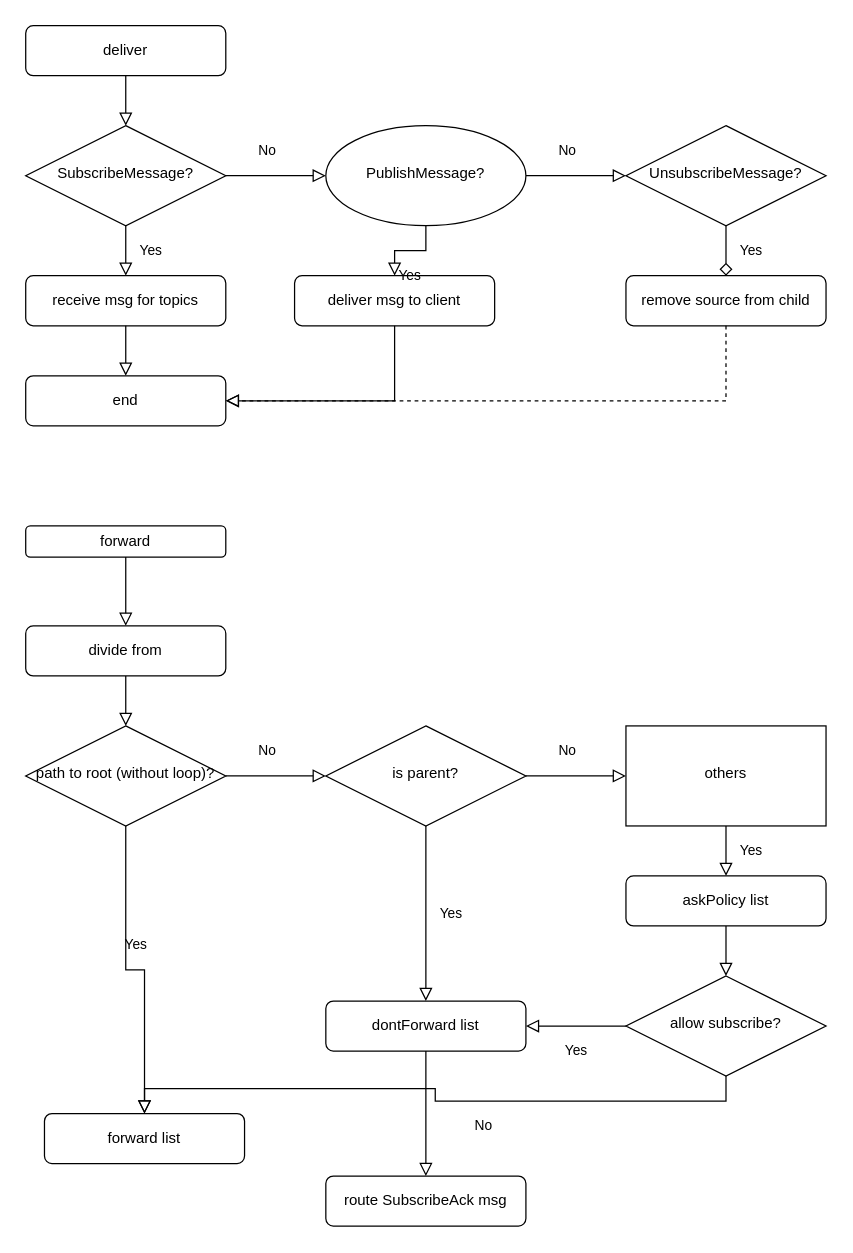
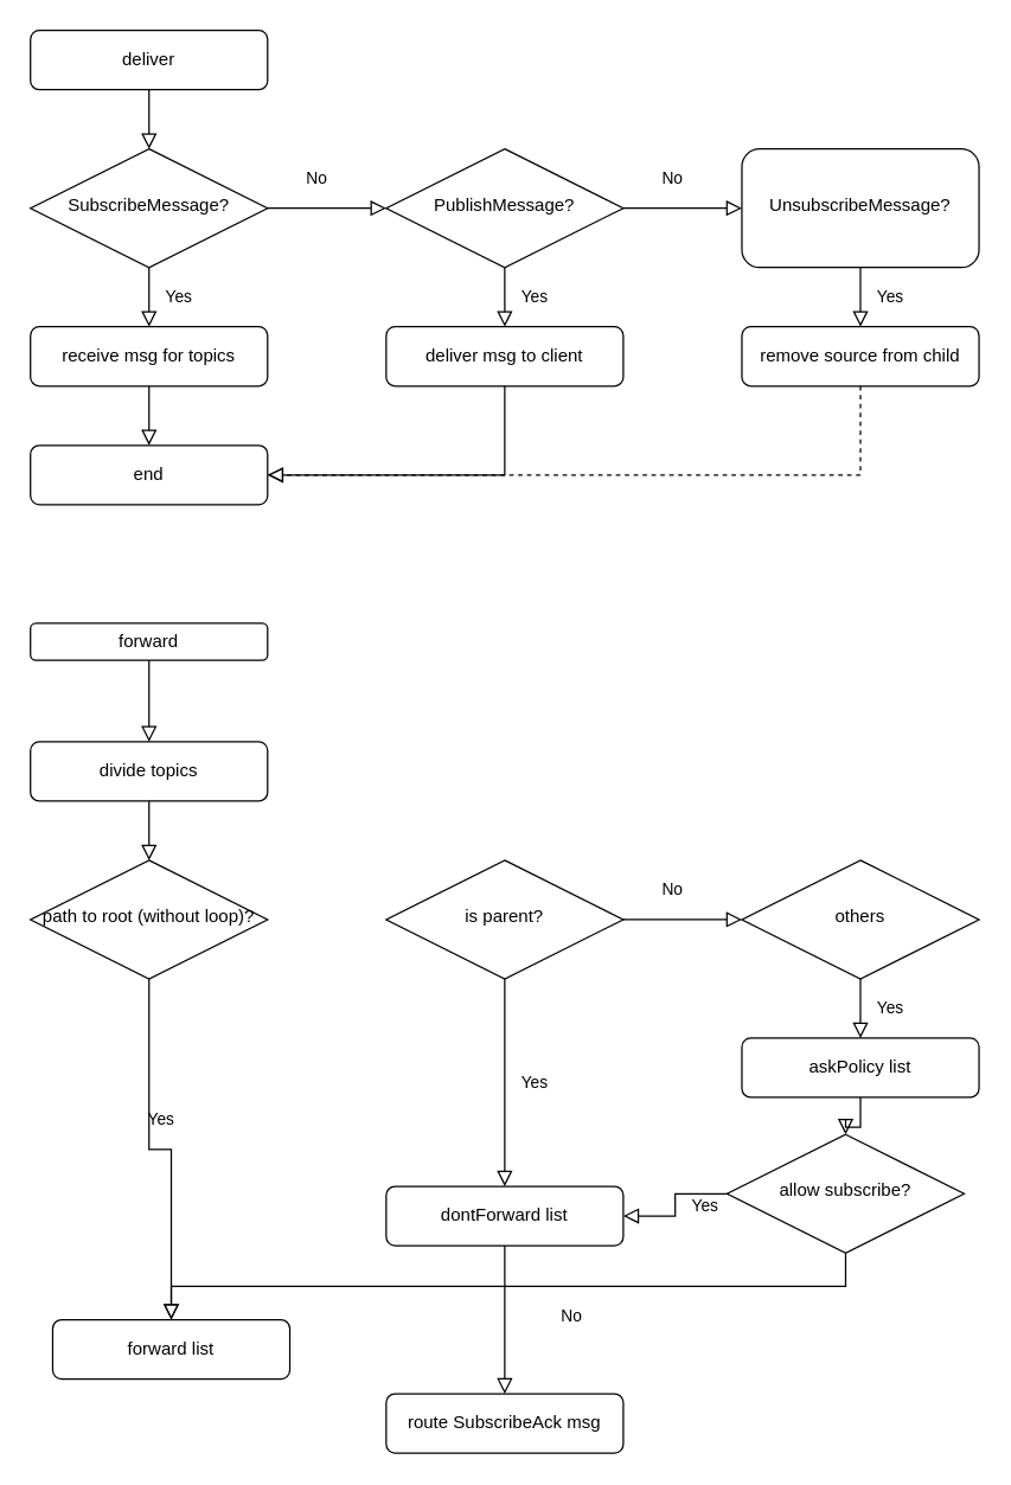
- <mxCell id="7" value="PublishMessage?" style="ellipse;whiteSpace=wrap;html=1;shadow=0;fontFamily=Helvetica;fontSize=12;align=center;strokeWidth=1;spacing=6;spacingTop=-4;" vertex="1" parent="1"><mxGeometry x="260" y="100" width="160" height="80" as="geometry" /></mxCell>
+ <mxCell id="7" value="PublishMessage?" style="rhombus;whiteSpace=wrap;html=1;shadow=0;fontFamily=Helvetica;fontSize=12;align=center;strokeWidth=1;spacing=6;spacingTop=-4;" vertex="1" parent="1"><mxGeometry x="260" y="100" width="160" height="80" as="geometry" /></mxCell>
- <mxCell id="8" value="UnsubscribeMessage?" style="rhombus;whiteSpace=wrap;html=1;shadow=0;fontFamily=Helvetica;fontSize=12;align=center;strokeWidth=1;spacing=6;spacingTop=-4;" vertex="1" parent="1"><mxGeometry x="500" y="100" width="160" height="80" as="geometry" /></mxCell>
+ <mxCell id="8" value="UnsubscribeMessage?" style="whiteSpace=wrap;html=1;shadow=0;fontFamily=Helvetica;fontSize=12;align=center;strokeWidth=1;spacing=6;spacingTop=-4;rounded=1;" vertex="1" parent="1"><mxGeometry x="500" y="100" width="160" height="80" as="geometry" /></mxCell>
- <mxCell id="13" value="Yes" style="rounded=0;html=1;jettySize=auto;orthogonalLoop=1;fontSize=11;endArrow=diamond;endFill=0;endSize=8;strokeWidth=1;shadow=0;labelBackgroundColor=none;edgeStyle=orthogonalEdgeStyle;exitX=0.5;exitY=1;exitDx=0;exitDy=0;" edge="1" parent="1" source="8" target="11"><mxGeometry y="20" relative="1" as="geometry"><mxPoint as="offset" /><mxPoint x="350" y="190" as="sourcePoint" /><mxPoint x="350" y="230" as="targetPoint" /></mxGeometry></mxCell>
+ <mxCell id="13" value="Yes" style="rounded=0;html=1;jettySize=auto;orthogonalLoop=1;fontSize=11;endArrow=block;endFill=0;endSize=8;strokeWidth=1;shadow=0;labelBackgroundColor=none;edgeStyle=orthogonalEdgeStyle;exitX=0.5;exitY=1;exitDx=0;exitDy=0;" edge="1" parent="1" source="8" target="11"><mxGeometry y="20" relative="1" as="geometry"><mxPoint as="offset" /><mxPoint x="350" y="190" as="sourcePoint" /><mxPoint x="350" y="230" as="targetPoint" /></mxGeometry></mxCell>
- <mxCell id="10" value="deliver msg to client" style="rounded=1;whiteSpace=wrap;html=1;fontSize=12;glass=0;strokeWidth=1;shadow=0;" vertex="1" parent="1"><mxGeometry x="235" y="220" width="160" height="40" as="geometry" /></mxCell>
+ <mxCell id="10" value="deliver msg to client" style="rounded=1;whiteSpace=wrap;html=1;fontSize=12;glass=0;strokeWidth=1;shadow=0;" vertex="1" parent="1"><mxGeometry x="260" y="220" width="160" height="40" as="geometry" /></mxCell>
- <mxCell id="20" value="divide from" style="rounded=1;whiteSpace=wrap;html=1;fontSize=12;glass=0;strokeWidth=1;shadow=0;" vertex="1" parent="1"><mxGeometry x="20" y="500" width="160" height="40" as="geometry" /></mxCell>
+ <mxCell id="20" value="divide topics" style="rounded=1;whiteSpace=wrap;html=1;fontSize=12;glass=0;strokeWidth=1;shadow=0;" vertex="1" parent="1"><mxGeometry x="20" y="500" width="160" height="40" as="geometry" /></mxCell>
- <mxCell id="21" value="No" style="rounded=0;html=1;jettySize=auto;orthogonalLoop=1;fontSize=11;endArrow=block;endFill=0;endSize=8;strokeWidth=1;shadow=0;labelBackgroundColor=none;edgeStyle=orthogonalEdgeStyle;" edge="1" parent="1" source="22" target="24"><mxGeometry x="-0.17" y="20" relative="1" as="geometry"><mxPoint as="offset" /><mxPoint x="300" y="620" as="targetPoint" /></mxGeometry></mxCell>
- <mxCell id="25" value="others" style="whiteSpace=wrap;html=1;shadow=0;fontFamily=Helvetica;fontSize=12;align=center;strokeWidth=1;spacing=6;spacingTop=-4;rounded=0;" vertex="1" parent="1"><mxGeometry x="500" y="580" width="160" height="80" as="geometry" /></mxCell>
+ <mxCell id="25" value="others" style="rhombus;whiteSpace=wrap;html=1;shadow=0;fontFamily=Helvetica;fontSize=12;align=center;strokeWidth=1;spacing=6;spacingTop=-4;" vertex="1" parent="1"><mxGeometry x="500" y="580" width="160" height="80" as="geometry" /></mxCell>
- <mxCell id="34" value="allow subscribe?" style="rhombus;whiteSpace=wrap;html=1;shadow=0;fontFamily=Helvetica;fontSize=12;align=center;strokeWidth=1;spacing=6;spacingTop=-4;" vertex="1" parent="1"><mxGeometry x="500" y="780" width="160" height="80" as="geometry" /></mxCell>
+ <mxCell id="34" value="allow subscribe?" style="rhombus;whiteSpace=wrap;html=1;shadow=0;fontFamily=Helvetica;fontSize=12;align=center;strokeWidth=1;spacing=6;spacingTop=-4;" vertex="1" parent="1"><mxGeometry x="490" y="765" width="160" height="80" as="geometry" /></mxCell>
